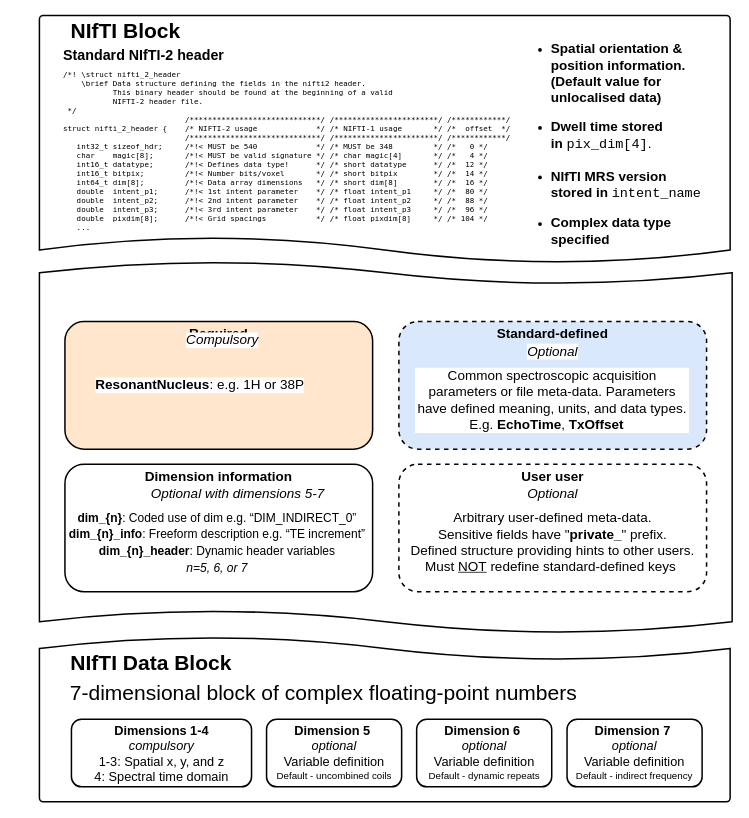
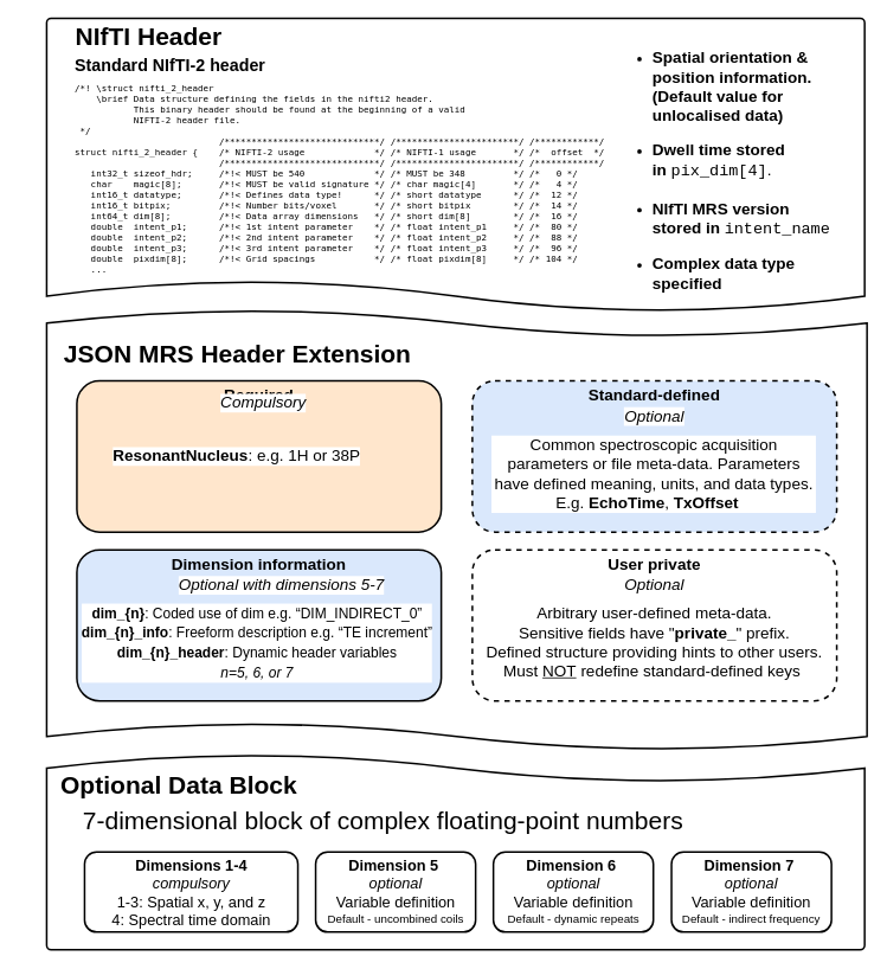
- <mxCell id="5" value="&lt;h1&gt;NIfTI Block&lt;/h1&gt;" style="text;html=1;strokeColor=none;fillColor=none;align=center;verticalAlign=middle;whiteSpace=wrap;rounded=0;fontSize=14;" parent="1" vertex="1"><mxGeometry x="62" y="30" width="210" height="20" as="geometry" /></mxCell>
+ <mxCell id="5" value="&lt;h1&gt;NIfTI Header&lt;/h1&gt;" style="text;html=1;strokeColor=none;fillColor=none;align=center;verticalAlign=middle;whiteSpace=wrap;rounded=0;fontSize=14;" parent="1" vertex="1"><mxGeometry x="62" y="30" width="210" height="20" as="geometry" /></mxCell>
+ <mxCell id="6" value="&lt;h1&gt;JSON MRS Header Extension&lt;/h1&gt;" style="text;html=1;strokeColor=none;fillColor=none;align=center;verticalAlign=middle;whiteSpace=wrap;rounded=0;fontSize=14;" parent="1" vertex="1"><mxGeometry x="52" y="388" width="430" height="20" as="geometry" /></mxCell>
- <mxCell id="18" value="&lt;font style=&quot;font-size: 18px&quot;&gt;&lt;b&gt;User user&lt;/b&gt;&lt;/font&gt;" style="rounded=1;whiteSpace=wrap;html=1;strokeWidth=2;fontSize=13;align=center;verticalAlign=top;dashed=1;" parent="1" vertex="1"><mxGeometry x="531" y="618" width="410" height="170" as="geometry" /></mxCell>
+ <mxCell id="18" value="&lt;font style=&quot;font-size: 18px&quot;&gt;&lt;b&gt;User private&lt;/b&gt;&lt;/font&gt;" style="rounded=1;whiteSpace=wrap;html=1;strokeWidth=2;fontSize=13;align=center;verticalAlign=top;dashed=1;" parent="1" vertex="1"><mxGeometry x="531" y="618" width="410" height="170" as="geometry" /></mxCell>
- <mxCell id="16" value="&lt;font style=&quot;font-size: 18px&quot;&gt;&lt;b&gt;Dimension information&lt;/b&gt;&lt;/font&gt;" style="rounded=1;whiteSpace=wrap;html=1;strokeWidth=2;fontSize=13;align=center;verticalAlign=top;" parent="1" vertex="1"><mxGeometry x="86" y="618" width="410" height="170" as="geometry" /></mxCell>
+ <mxCell id="16" value="&lt;font style=&quot;font-size: 18px&quot;&gt;&lt;b&gt;Dimension information&lt;/b&gt;&lt;/font&gt;" style="rounded=1;whiteSpace=wrap;html=1;strokeWidth=2;fontSize=13;align=center;verticalAlign=top;fillColor=#dae8fc;" parent="1" vertex="1"><mxGeometry x="86" y="618" width="410" height="170" as="geometry" /></mxCell>
- <mxCell id="7" value="&lt;h1&gt;NIfTI Data Block&lt;/h1&gt;" style="text;html=1;strokeColor=none;fillColor=none;align=center;verticalAlign=middle;whiteSpace=wrap;rounded=0;fontSize=14;" parent="1" vertex="1"><mxGeometry x="20.66" y="873" width="360" height="20" as="geometry" /></mxCell>
+ <mxCell id="7" value="&lt;h1&gt;Optional Data Block&lt;/h1&gt;" style="text;html=1;strokeColor=none;fillColor=none;align=center;verticalAlign=middle;whiteSpace=wrap;rounded=0;fontSize=14;" parent="1" vertex="1"><mxGeometry x="20.66" y="873" width="360" height="20" as="geometry" /></mxCell>
